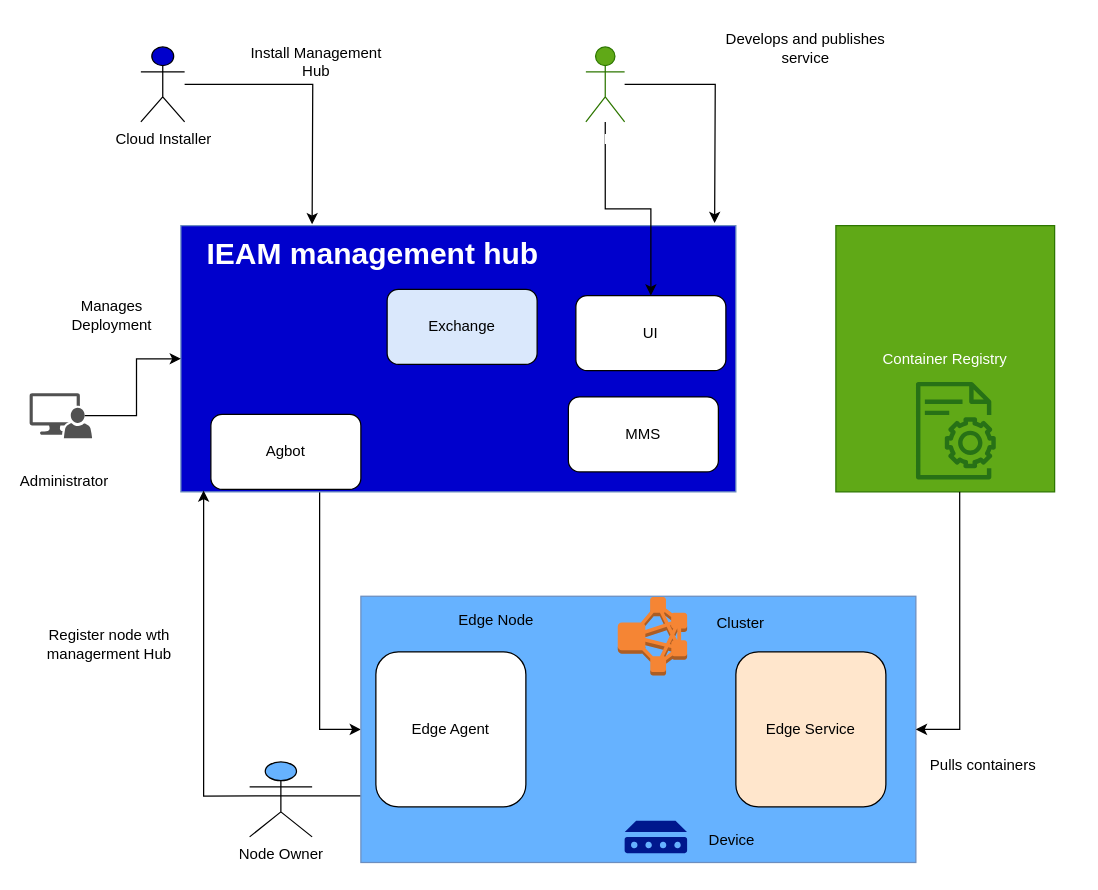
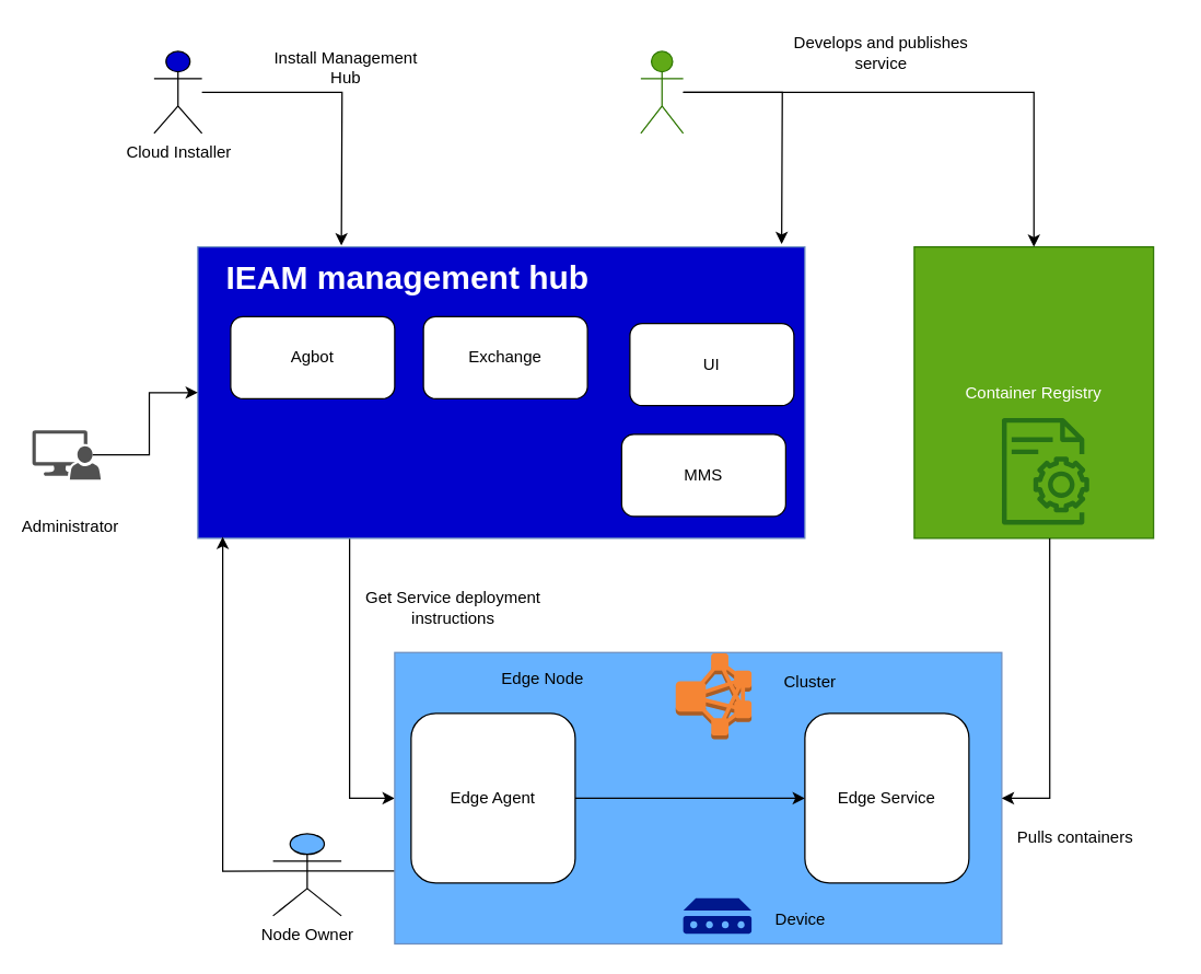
- <mxCell id="16" style="edgeStyle=orthogonalEdgeStyle;rounded=0;orthogonalLoop=1;jettySize=auto;html=1;" parent="1" source="18" target="6" edge="1"><mxGeometry relative="1" as="geometry" /></mxCell>
+ <mxCell id="16" style="edgeStyle=orthogonalEdgeStyle;rounded=0;orthogonalLoop=1;jettySize=auto;html=1;" parent="1" source="18" target="8" edge="1"><mxGeometry relative="1" as="geometry" /></mxCell>
- <mxCell id="24" value="Manages Deployment" style="text;html=1;strokeColor=none;fillColor=none;align=center;verticalAlign=middle;whiteSpace=wrap;rounded=0;" parent="1" vertex="1"><mxGeometry x="69" y="242" width="40" height="20" as="geometry" /></mxCell>
- <mxCell id="5" value="Exchange" style="whiteSpace=wrap;html=1;rounded=1;fillColor=#dae8fc;" parent="1" vertex="1"><mxGeometry x="309" y="231" width="120" height="60" as="geometry" /></mxCell>
+ <mxCell id="5" value="Exchange" style="whiteSpace=wrap;html=1;rounded=1;" parent="1" vertex="1"><mxGeometry x="309" y="231" width="120" height="60" as="geometry" /></mxCell>
- <mxCell id="4" value="Agbot" style="rounded=1;whiteSpace=wrap;html=1;" parent="1" vertex="1"><mxGeometry x="168" y="331" width="120" height="60" as="geometry" /></mxCell>
+ <mxCell id="4" value="Agbot" style="rounded=1;whiteSpace=wrap;html=1;" parent="1" vertex="1"><mxGeometry x="168" y="231" width="120" height="60" as="geometry" /></mxCell>
+ <mxCell id="32" value="Get Service deployment instructions&lt;br&gt;" style="text;html=1;strokeColor=none;fillColor=none;align=center;verticalAlign=middle;whiteSpace=wrap;rounded=0;" parent="1" vertex="1"><mxGeometry x="244" y="429" width="174" height="29" as="geometry" /></mxCell>
- <mxCell id="34" value="Register node wth managerment Hub" style="text;html=1;strokeColor=none;fillColor=none;align=center;verticalAlign=middle;whiteSpace=wrap;rounded=0;" parent="1" vertex="1"><mxGeometry x="20" y="486" width="134" height="57" as="geometry" /></mxCell>
+ <mxCell id="11" value="" style="edgeStyle=orthogonalEdgeStyle;rounded=0;orthogonalLoop=1;jettySize=auto;html=1;" parent="1" source="12" target="13" edge="1"><mxGeometry relative="1" as="geometry" /></mxCell>
- <mxCell id="13" value="Edge Service&lt;br&gt;" style="rounded=1;whiteSpace=wrap;html=1;fillColor=#ffe6cc;" parent="1" vertex="1"><mxGeometry x="588" y="521" width="120" height="124" as="geometry" /></mxCell>
+ <mxCell id="13" value="Edge Service&lt;br&gt;" style="rounded=1;whiteSpace=wrap;html=1;" parent="1" vertex="1"><mxGeometry x="588" y="521" width="120" height="124" as="geometry" /></mxCell>
